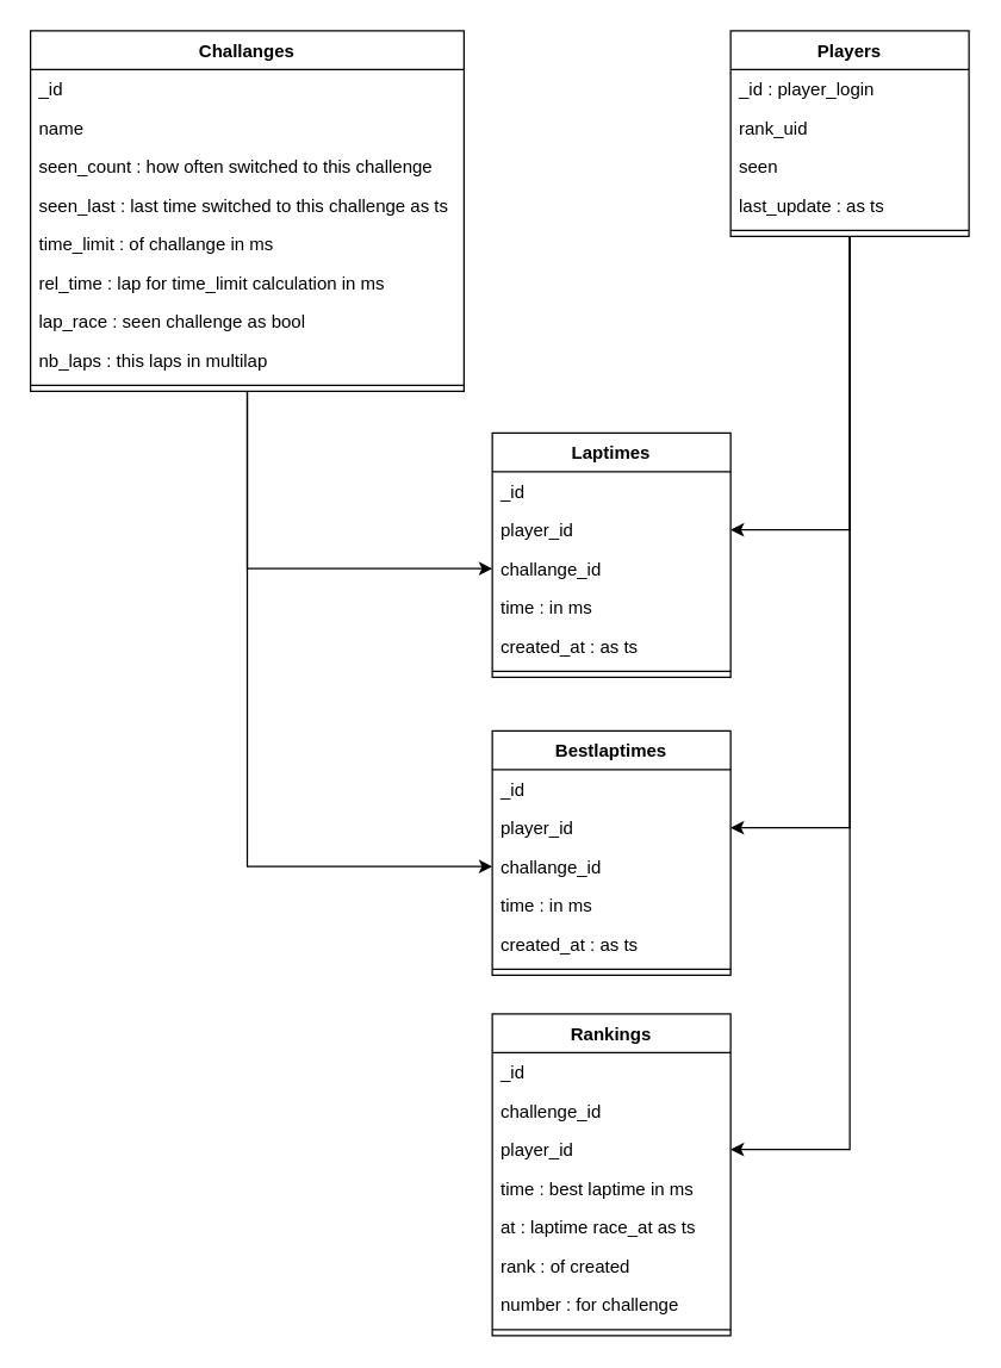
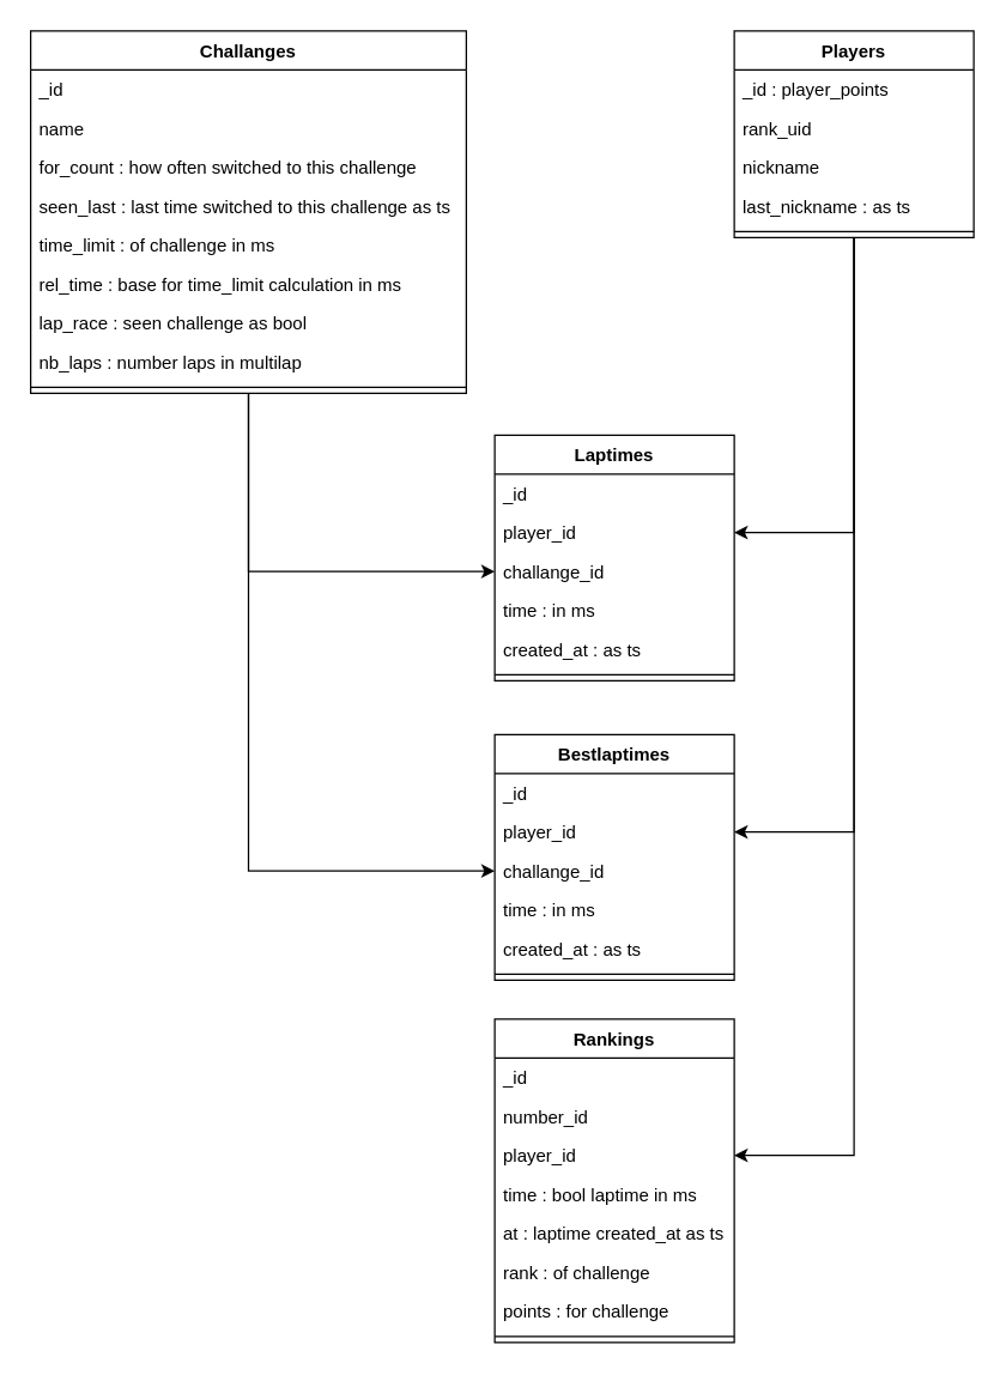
- <mxCell id="6" value="_id : player_login" style="text;strokeColor=none;fillColor=none;align=left;verticalAlign=top;spacingLeft=4;spacingRight=4;overflow=hidden;rotatable=0;points=[[0,0.5],[1,0.5]];portConstraint=eastwest;" parent="5" vertex="1"><mxGeometry y="26" width="160" height="26" as="geometry" /></mxCell>
+ <mxCell id="6" value="_id : player_points" style="text;strokeColor=none;fillColor=none;align=left;verticalAlign=top;spacingLeft=4;spacingRight=4;overflow=hidden;rotatable=0;points=[[0,0.5],[1,0.5]];portConstraint=eastwest;" parent="5" vertex="1"><mxGeometry y="26" width="160" height="26" as="geometry" /></mxCell>
- <mxCell id="16" value="seen_count : how often switched to this challenge" style="text;strokeColor=none;fillColor=none;align=left;verticalAlign=top;spacingLeft=4;spacingRight=4;overflow=hidden;rotatable=0;points=[[0,0.5],[1,0.5]];portConstraint=eastwest;" vertex="1" parent="13"><mxGeometry y="78" width="291" height="26" as="geometry" /></mxCell>
+ <mxCell id="16" value="for_count : how often switched to this challenge" style="text;strokeColor=none;fillColor=none;align=left;verticalAlign=top;spacingLeft=4;spacingRight=4;overflow=hidden;rotatable=0;points=[[0,0.5],[1,0.5]];portConstraint=eastwest;" vertex="1" parent="13"><mxGeometry y="78" width="291" height="26" as="geometry" /></mxCell>
- <mxCell id="8" value="seen" style="text;strokeColor=none;fillColor=none;align=left;verticalAlign=top;spacingLeft=4;spacingRight=4;overflow=hidden;rotatable=0;points=[[0,0.5],[1,0.5]];portConstraint=eastwest;" parent="5" vertex="1"><mxGeometry y="78" width="160" height="26" as="geometry" /></mxCell>
+ <mxCell id="8" value="nickname" style="text;strokeColor=none;fillColor=none;align=left;verticalAlign=top;spacingLeft=4;spacingRight=4;overflow=hidden;rotatable=0;points=[[0,0.5],[1,0.5]];portConstraint=eastwest;" parent="5" vertex="1"><mxGeometry y="78" width="160" height="26" as="geometry" /></mxCell>
- <mxCell id="9" value="last_update : as ts" style="text;strokeColor=none;fillColor=none;align=left;verticalAlign=top;spacingLeft=4;spacingRight=4;overflow=hidden;rotatable=0;points=[[0,0.5],[1,0.5]];portConstraint=eastwest;" parent="5" vertex="1"><mxGeometry y="104" width="160" height="26" as="geometry" /></mxCell>
+ <mxCell id="9" value="last_nickname : as ts" style="text;strokeColor=none;fillColor=none;align=left;verticalAlign=top;spacingLeft=4;spacingRight=4;overflow=hidden;rotatable=0;points=[[0,0.5],[1,0.5]];portConstraint=eastwest;" parent="5" vertex="1"><mxGeometry y="104" width="160" height="26" as="geometry" /></mxCell>
- <mxCell id="18" value="time_limit : of challange in ms" style="text;strokeColor=none;fillColor=none;align=left;verticalAlign=top;spacingLeft=4;spacingRight=4;overflow=hidden;rotatable=0;points=[[0,0.5],[1,0.5]];portConstraint=eastwest;" vertex="1" parent="13"><mxGeometry y="130" width="291" height="26" as="geometry" /></mxCell>
+ <mxCell id="18" value="time_limit : of challenge in ms" style="text;strokeColor=none;fillColor=none;align=left;verticalAlign=top;spacingLeft=4;spacingRight=4;overflow=hidden;rotatable=0;points=[[0,0.5],[1,0.5]];portConstraint=eastwest;" vertex="1" parent="13"><mxGeometry y="130" width="291" height="26" as="geometry" /></mxCell>
- <mxCell id="19" value="rel_time : lap for time_limit calculation in ms" style="text;strokeColor=none;fillColor=none;align=left;verticalAlign=top;spacingLeft=4;spacingRight=4;overflow=hidden;rotatable=0;points=[[0,0.5],[1,0.5]];portConstraint=eastwest;" vertex="1" parent="13"><mxGeometry y="156" width="291" height="26" as="geometry" /></mxCell>
+ <mxCell id="19" value="rel_time : base for time_limit calculation in ms" style="text;strokeColor=none;fillColor=none;align=left;verticalAlign=top;spacingLeft=4;spacingRight=4;overflow=hidden;rotatable=0;points=[[0,0.5],[1,0.5]];portConstraint=eastwest;" vertex="1" parent="13"><mxGeometry y="156" width="291" height="26" as="geometry" /></mxCell>
- <mxCell id="21" value="nb_laps : this laps in multilap" style="text;strokeColor=none;fillColor=none;align=left;verticalAlign=top;spacingLeft=4;spacingRight=4;overflow=hidden;rotatable=0;points=[[0,0.5],[1,0.5]];portConstraint=eastwest;" vertex="1" parent="13"><mxGeometry y="208" width="291" height="26" as="geometry" /></mxCell>
+ <mxCell id="21" value="nb_laps : number laps in multilap" style="text;strokeColor=none;fillColor=none;align=left;verticalAlign=top;spacingLeft=4;spacingRight=4;overflow=hidden;rotatable=0;points=[[0,0.5],[1,0.5]];portConstraint=eastwest;" vertex="1" parent="13"><mxGeometry y="208" width="291" height="26" as="geometry" /></mxCell>
- <mxCell id="39" value="challenge_id" style="text;strokeColor=none;fillColor=none;align=left;verticalAlign=top;spacingLeft=4;spacingRight=4;overflow=hidden;rotatable=0;points=[[0,0.5],[1,0.5]];portConstraint=eastwest;" parent="37" vertex="1"><mxGeometry y="52" width="160" height="26" as="geometry" /></mxCell>
+ <mxCell id="39" value="number_id" style="text;strokeColor=none;fillColor=none;align=left;verticalAlign=top;spacingLeft=4;spacingRight=4;overflow=hidden;rotatable=0;points=[[0,0.5],[1,0.5]];portConstraint=eastwest;" parent="37" vertex="1"><mxGeometry y="52" width="160" height="26" as="geometry" /></mxCell>
- <mxCell id="41" value="time : best laptime in ms" style="text;strokeColor=none;fillColor=none;align=left;verticalAlign=top;spacingLeft=4;spacingRight=4;overflow=hidden;rotatable=0;points=[[0,0.5],[1,0.5]];portConstraint=eastwest;" parent="37" vertex="1"><mxGeometry y="104" width="160" height="26" as="geometry" /></mxCell>
+ <mxCell id="41" value="time : bool laptime in ms" style="text;strokeColor=none;fillColor=none;align=left;verticalAlign=top;spacingLeft=4;spacingRight=4;overflow=hidden;rotatable=0;points=[[0,0.5],[1,0.5]];portConstraint=eastwest;" parent="37" vertex="1"><mxGeometry y="104" width="160" height="26" as="geometry" /></mxCell>
- <mxCell id="42" value="at : laptime race_at as ts" style="text;strokeColor=none;fillColor=none;align=left;verticalAlign=top;spacingLeft=4;spacingRight=4;overflow=hidden;rotatable=0;points=[[0,0.5],[1,0.5]];portConstraint=eastwest;" parent="37" vertex="1"><mxGeometry y="130" width="160" height="26" as="geometry" /></mxCell>
+ <mxCell id="42" value="at : laptime created_at as ts" style="text;strokeColor=none;fillColor=none;align=left;verticalAlign=top;spacingLeft=4;spacingRight=4;overflow=hidden;rotatable=0;points=[[0,0.5],[1,0.5]];portConstraint=eastwest;" parent="37" vertex="1"><mxGeometry y="130" width="160" height="26" as="geometry" /></mxCell>
- <mxCell id="43" value="rank : of created" style="text;strokeColor=none;fillColor=none;align=left;verticalAlign=top;spacingLeft=4;spacingRight=4;overflow=hidden;rotatable=0;points=[[0,0.5],[1,0.5]];portConstraint=eastwest;" parent="37" vertex="1"><mxGeometry y="156" width="160" height="26" as="geometry" /></mxCell>
+ <mxCell id="43" value="rank : of challenge" style="text;strokeColor=none;fillColor=none;align=left;verticalAlign=top;spacingLeft=4;spacingRight=4;overflow=hidden;rotatable=0;points=[[0,0.5],[1,0.5]];portConstraint=eastwest;" parent="37" vertex="1"><mxGeometry y="156" width="160" height="26" as="geometry" /></mxCell>
- <mxCell id="44" value="number : for challenge" style="text;strokeColor=none;fillColor=none;align=left;verticalAlign=top;spacingLeft=4;spacingRight=4;overflow=hidden;rotatable=0;points=[[0,0.5],[1,0.5]];portConstraint=eastwest;" parent="37" vertex="1"><mxGeometry y="182" width="160" height="26" as="geometry" /></mxCell>
+ <mxCell id="44" value="points : for challenge" style="text;strokeColor=none;fillColor=none;align=left;verticalAlign=top;spacingLeft=4;spacingRight=4;overflow=hidden;rotatable=0;points=[[0,0.5],[1,0.5]];portConstraint=eastwest;" parent="37" vertex="1"><mxGeometry y="182" width="160" height="26" as="geometry" /></mxCell>
